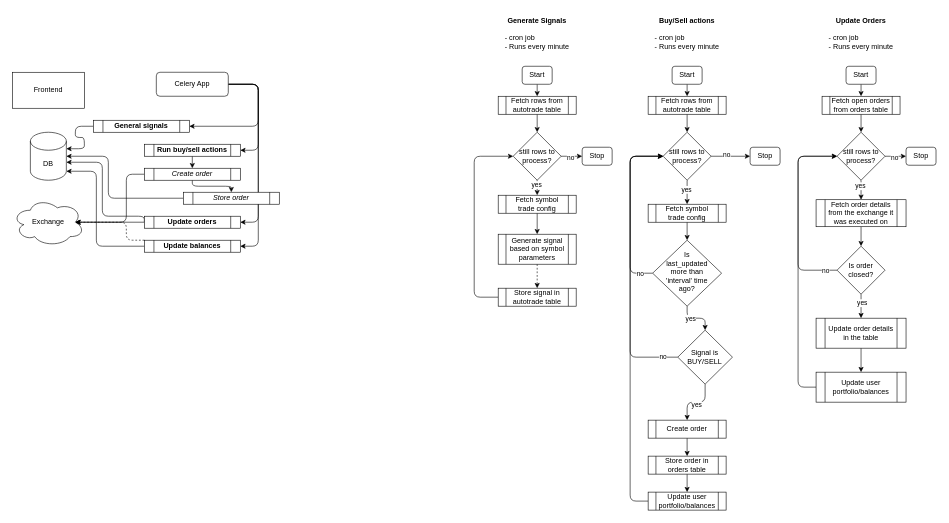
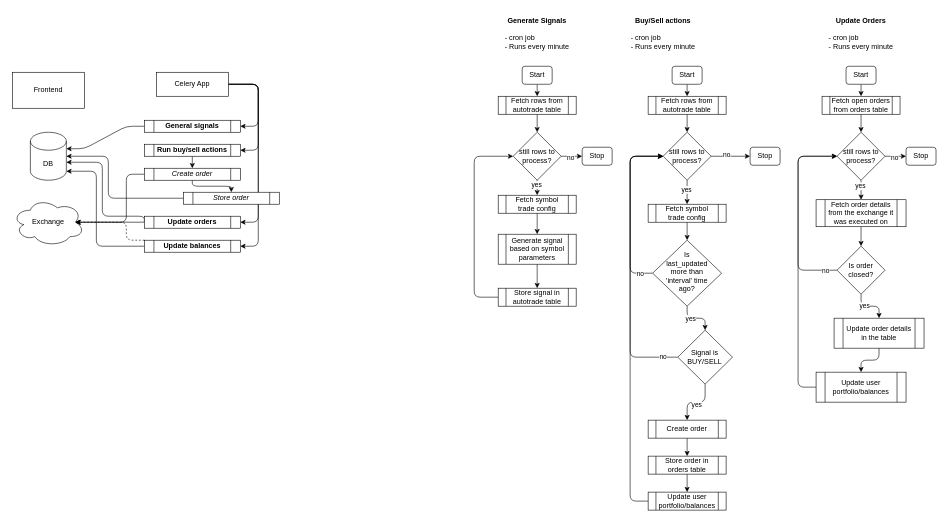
- <mxCell id="40" value="&lt;b&gt;Buy/Sell actions&lt;/b&gt;&lt;br&gt;&lt;div style=&quot;text-align: left;&quot;&gt;&lt;br&gt;&lt;/div&gt;&lt;div style=&quot;text-align: left;&quot;&gt;- cron job&lt;/div&gt;- Runs every minute" style="text;html=1;strokeColor=none;fillColor=none;align=center;verticalAlign=middle;whiteSpace=wrap;rounded=0;" vertex="1" parent="1"><mxGeometry x="1085" y="20" width="120" height="70" as="geometry" /></mxCell>
+ <mxCell id="40" value="&lt;b&gt;Buy/Sell actions&lt;/b&gt;&lt;br&gt;&lt;div style=&quot;text-align: left;&quot;&gt;&lt;br&gt;&lt;/div&gt;&lt;div style=&quot;text-align: left;&quot;&gt;- cron job&lt;/div&gt;- Runs every minute" style="text;html=1;strokeColor=none;fillColor=none;align=center;verticalAlign=middle;whiteSpace=wrap;rounded=0;" vertex="1" parent="1"><mxGeometry x="1045" y="20" width="120" height="70" as="geometry" /></mxCell>
- <mxCell id="8" value="Celery App" style="whiteSpace=wrap;html=1;rounded=1;" vertex="1" parent="1"><mxGeometry x="260" y="120" width="120" height="40" as="geometry" /></mxCell>
+ <mxCell id="8" value="Celery App" style="rounded=0;whiteSpace=wrap;html=1;" vertex="1" parent="1"><mxGeometry x="260" y="120" width="120" height="40" as="geometry" /></mxCell>
- <mxCell id="10" value="General signals" style="shape=process;whiteSpace=wrap;html=1;backgroundOutline=1;fontStyle=1" vertex="1" parent="1"><mxGeometry x="155" y="200" width="160" height="20" as="geometry" /></mxCell>
+ <mxCell id="10" value="General signals" style="shape=process;whiteSpace=wrap;html=1;backgroundOutline=1;fontStyle=1" vertex="1" parent="1"><mxGeometry x="240" y="200" width="160" height="20" as="geometry" /></mxCell>
- <mxCell id="33" style="edgeStyle=orthogonalEdgeStyle;html=1;exitX=0.5;exitY=1;exitDx=0;exitDy=0;entryX=0.5;entryY=0;entryDx=0;entryDy=0;dashed=1;" edge="1" parent="1" source="34" target="38"><mxGeometry relative="1" as="geometry" /></mxCell>
+ <mxCell id="33" style="edgeStyle=orthogonalEdgeStyle;html=1;exitX=0.5;exitY=1;exitDx=0;exitDy=0;entryX=0.5;entryY=0;entryDx=0;entryDy=0;" edge="1" parent="1" source="34" target="38"><mxGeometry relative="1" as="geometry" /></mxCell>
- <mxCell id="84" value="Update order details in the table" style="shape=process;whiteSpace=wrap;html=1;backgroundOutline=1;" vertex="1" parent="1"><mxGeometry x="1360" y="530" width="150" height="50" as="geometry" /></mxCell>
+ <mxCell id="84" value="Update order details in the table" style="shape=process;whiteSpace=wrap;html=1;backgroundOutline=1;" vertex="1" parent="1"><mxGeometry x="1390" y="530" width="150" height="50" as="geometry" /></mxCell>
